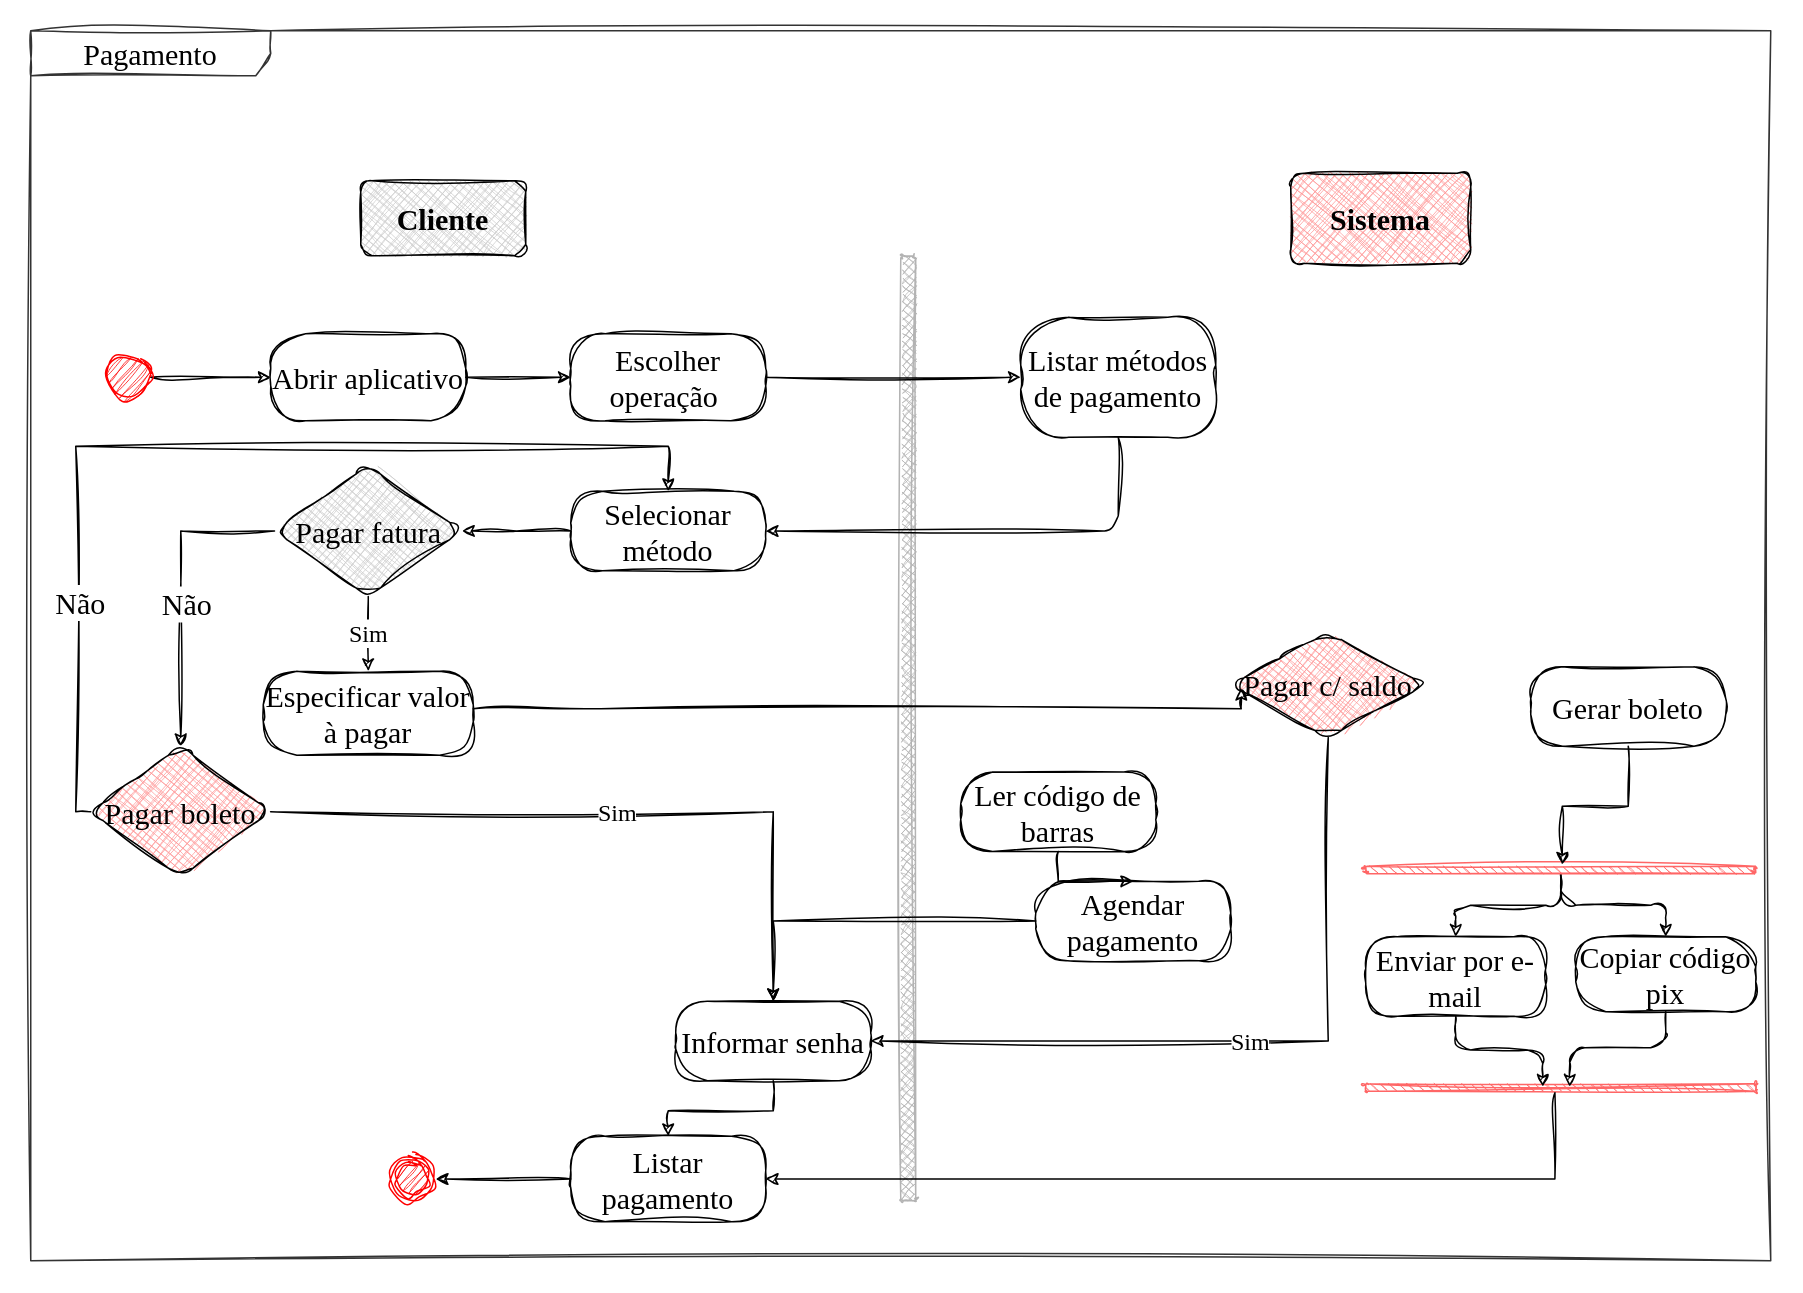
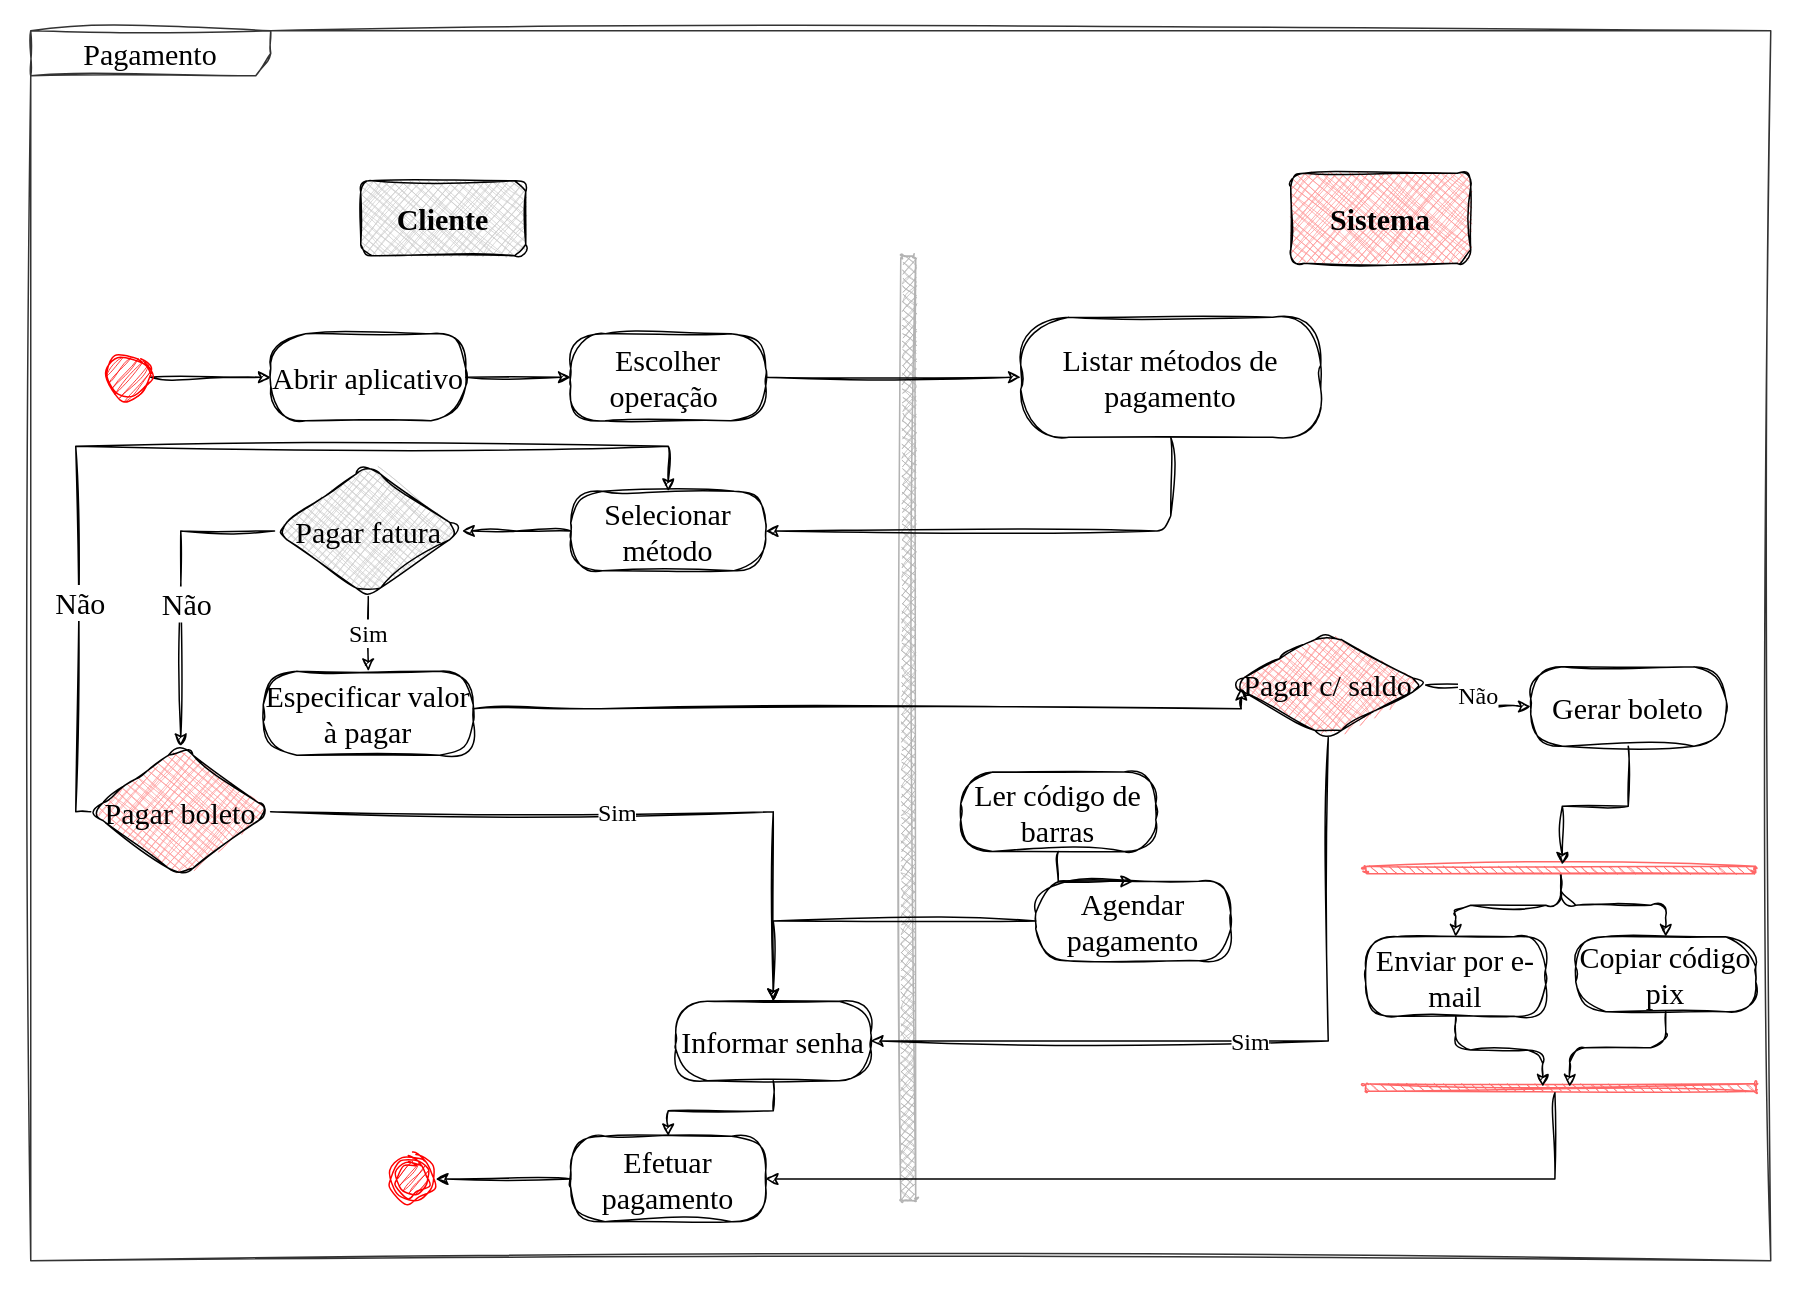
- <mxCell id="11" value="Listar métodos de pagamento" style="rounded=1;whiteSpace=wrap;html=1;arcSize=40;fontColor=#000000;fillColor=none;strokeColor=#000000;sketch=1;hachureGap=4;jiggle=2;curveFitting=1;fontFamily=Architects Daughter;fontSource=https%3A%2F%2Ffonts.googleapis.com%2Fcss%3Ffamily%3DArchitects%2BDaughter;fontSize=20;" parent="2" vertex="1"><mxGeometry x="660" y="191" width="130" height="80" as="geometry" /></mxCell>
+ <mxCell id="11" value="Listar métodos de pagamento" style="rounded=1;whiteSpace=wrap;html=1;arcSize=40;fontColor=#000000;fillColor=none;strokeColor=#000000;sketch=1;hachureGap=4;jiggle=2;curveFitting=1;fontFamily=Architects Daughter;fontSource=https%3A%2F%2Ffonts.googleapis.com%2Fcss%3Ffamily%3DArchitects%2BDaughter;fontSize=20;" parent="2" vertex="1"><mxGeometry x="660" y="191" width="200" height="80" as="geometry" /></mxCell>
+ <mxCell id="29" value="Não" style="edgeStyle=orthogonalEdgeStyle;rounded=0;sketch=1;hachureGap=4;jiggle=2;curveFitting=1;orthogonalLoop=1;jettySize=auto;html=1;entryX=0;entryY=0.5;entryDx=0;entryDy=0;fontFamily=Architects Daughter;fontSource=https%3A%2F%2Ffonts.googleapis.com%2Fcss%3Ffamily%3DArchitects%2BDaughter;fontSize=16;" edge="1" parent="2" source="30" target="33"><mxGeometry x="-0.0" relative="1" as="geometry"><mxPoint as="offset" /></mxGeometry></mxCell>
- <mxCell id="35" value="Listar pagamento" style="rounded=1;whiteSpace=wrap;html=1;arcSize=40;fontColor=#000000;fillColor=none;strokeColor=#000000;sketch=1;hachureGap=4;jiggle=2;curveFitting=1;fontFamily=Architects Daughter;fontSource=https%3A%2F%2Ffonts.googleapis.com%2Fcss%3Ffamily%3DArchitects%2BDaughter;fontSize=20;" vertex="1" parent="2"><mxGeometry x="360" y="737" width="130" height="57" as="geometry" /></mxCell>
+ <mxCell id="35" value="Efetuar pagamento" style="rounded=1;whiteSpace=wrap;html=1;arcSize=40;fontColor=#000000;fillColor=none;strokeColor=#000000;sketch=1;hachureGap=4;jiggle=2;curveFitting=1;fontFamily=Architects Daughter;fontSource=https%3A%2F%2Ffonts.googleapis.com%2Fcss%3Ffamily%3DArchitects%2BDaughter;fontSize=20;" vertex="1" parent="2"><mxGeometry x="360" y="737" width="130" height="57" as="geometry" /></mxCell>
